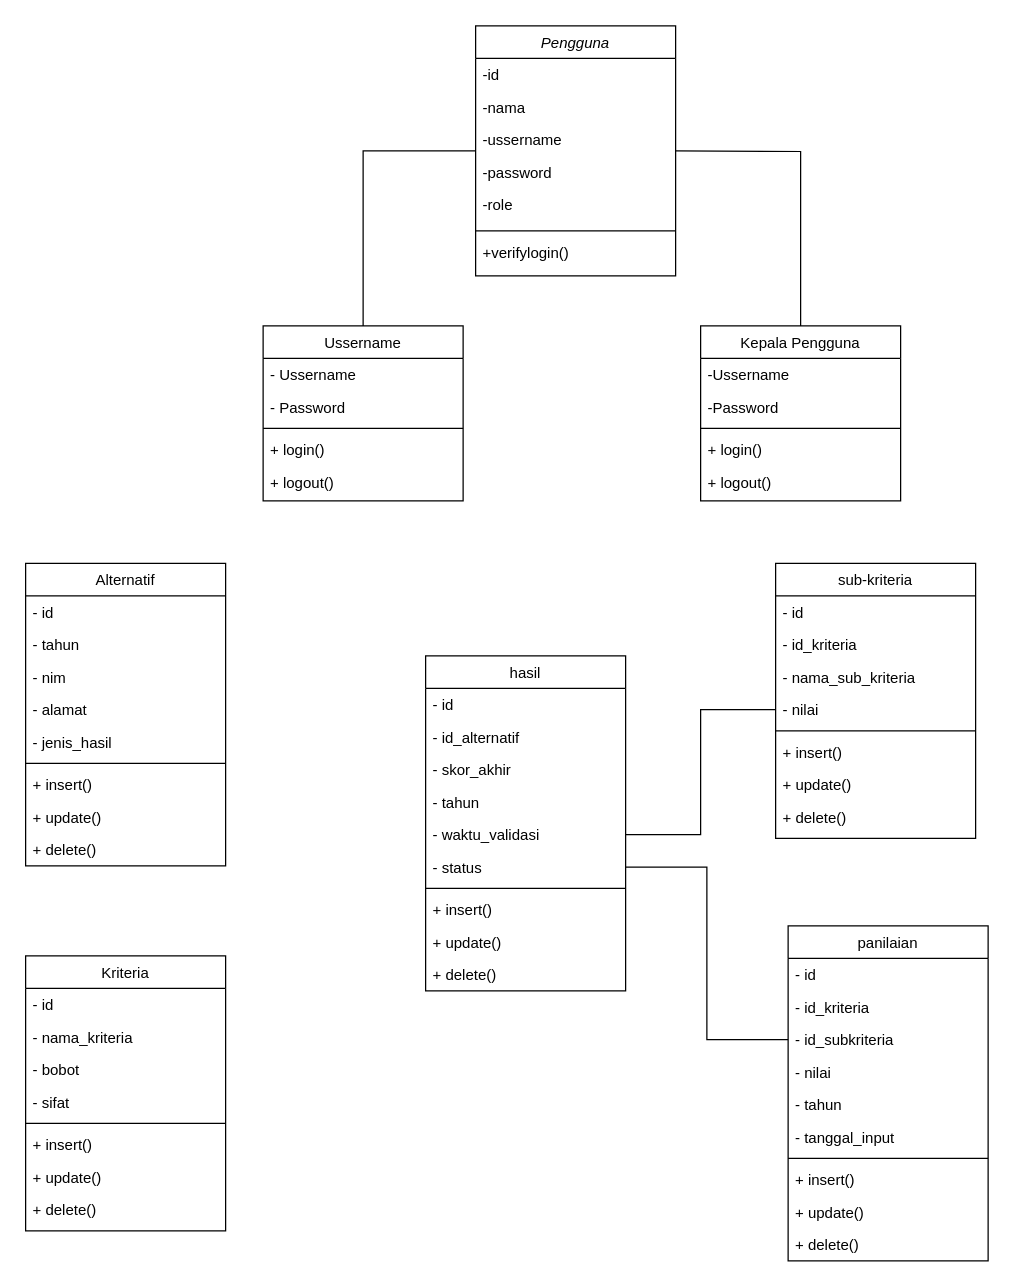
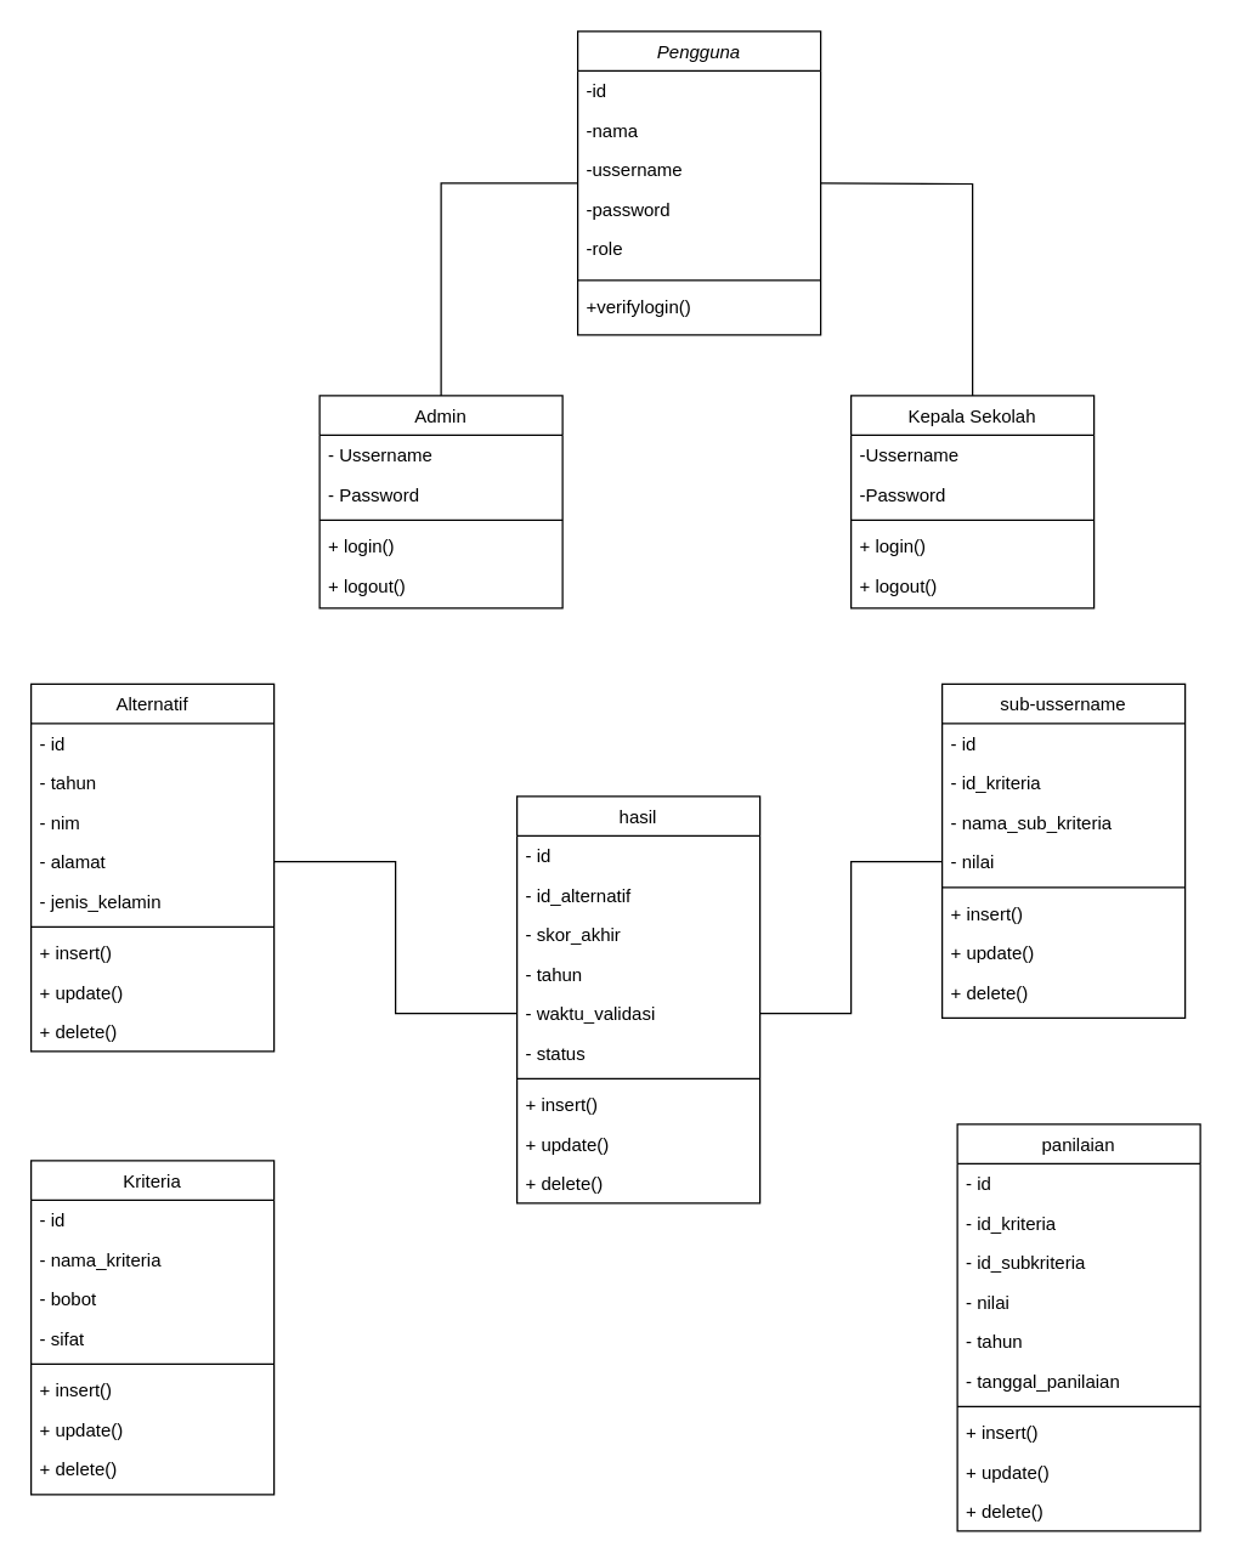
- <mxCell id="11" value="Ussername" style="swimlane;fontStyle=0;align=center;verticalAlign=top;childLayout=stackLayout;horizontal=1;startSize=26;horizontalStack=0;resizeParent=1;resizeLast=0;collapsible=1;marginBottom=0;rounded=0;shadow=0;strokeWidth=1;" parent="1" vertex="1"><mxGeometry x="210" y="260" width="160" height="140" as="geometry"><mxRectangle x="550" y="140" width="160" height="26" as="alternateBounds" /></mxGeometry></mxCell>
+ <mxCell id="11" value="Admin" style="swimlane;fontStyle=0;align=center;verticalAlign=top;childLayout=stackLayout;horizontal=1;startSize=26;horizontalStack=0;resizeParent=1;resizeLast=0;collapsible=1;marginBottom=0;rounded=0;shadow=0;strokeWidth=1;" parent="1" vertex="1"><mxGeometry x="210" y="260" width="160" height="140" as="geometry"><mxRectangle x="550" y="140" width="160" height="26" as="alternateBounds" /></mxGeometry></mxCell>
- <mxCell id="17" value="Kepala Pengguna" style="swimlane;fontStyle=0;align=center;verticalAlign=top;childLayout=stackLayout;horizontal=1;startSize=26;horizontalStack=0;resizeParent=1;resizeLast=0;collapsible=1;marginBottom=0;rounded=0;shadow=0;strokeWidth=1;" vertex="1" parent="1"><mxGeometry x="560" y="260" width="160" height="140" as="geometry"><mxRectangle x="550" y="140" width="160" height="26" as="alternateBounds" /></mxGeometry></mxCell>
+ <mxCell id="17" value="Kepala Sekolah" style="swimlane;fontStyle=0;align=center;verticalAlign=top;childLayout=stackLayout;horizontal=1;startSize=26;horizontalStack=0;resizeParent=1;resizeLast=0;collapsible=1;marginBottom=0;rounded=0;shadow=0;strokeWidth=1;" vertex="1" parent="1"><mxGeometry x="560" y="260" width="160" height="140" as="geometry"><mxRectangle x="550" y="140" width="160" height="26" as="alternateBounds" /></mxGeometry></mxCell>
- <mxCell id="42" value="sub-kriteria" style="swimlane;fontStyle=0;align=center;verticalAlign=top;childLayout=stackLayout;horizontal=1;startSize=26;horizontalStack=0;resizeParent=1;resizeLast=0;collapsible=1;marginBottom=0;rounded=0;shadow=0;strokeWidth=1;" vertex="1" parent="1"><mxGeometry x="620" y="450" width="160" height="220" as="geometry"><mxRectangle x="550" y="140" width="160" height="26" as="alternateBounds" /></mxGeometry></mxCell>
+ <mxCell id="42" value="sub-ussername" style="swimlane;fontStyle=0;align=center;verticalAlign=top;childLayout=stackLayout;horizontal=1;startSize=26;horizontalStack=0;resizeParent=1;resizeLast=0;collapsible=1;marginBottom=0;rounded=0;shadow=0;strokeWidth=1;" vertex="1" parent="1"><mxGeometry x="620" y="450" width="160" height="220" as="geometry"><mxRectangle x="550" y="140" width="160" height="26" as="alternateBounds" /></mxGeometry></mxCell>
- <mxCell id="28" value="- jenis_hasil" style="text;align=left;verticalAlign=top;spacingLeft=4;spacingRight=4;overflow=hidden;rotatable=0;points=[[0,0.5],[1,0.5]];portConstraint=eastwest;rounded=0;shadow=0;html=0;" vertex="1" parent="23"><mxGeometry y="130" width="160" height="26" as="geometry" /></mxCell>
+ <mxCell id="28" value="- jenis_kelamin" style="text;align=left;verticalAlign=top;spacingLeft=4;spacingRight=4;overflow=hidden;rotatable=0;points=[[0,0.5],[1,0.5]];portConstraint=eastwest;rounded=0;shadow=0;html=0;" vertex="1" parent="23"><mxGeometry y="130" width="160" height="26" as="geometry" /></mxCell>
+ <mxCell id="74" style="edgeStyle=orthogonalEdgeStyle;rounded=0;orthogonalLoop=1;jettySize=auto;html=1;entryX=0;entryY=0.5;entryDx=0;entryDy=0;endArrow=none;startFill=0;" edge="1" parent="1" source="27" target="67"><mxGeometry relative="1" as="geometry" /></mxCell>
- <mxCell id="76" style="edgeStyle=orthogonalEdgeStyle;rounded=0;orthogonalLoop=1;jettySize=auto;html=1;entryX=1;entryY=0.5;entryDx=0;entryDy=0;endArrow=none;startFill=0;" edge="1" parent="1" source="54" target="68"><mxGeometry relative="1" as="geometry" /></mxCell>
- <mxCell id="57" value="- tanggal_input" style="text;align=left;verticalAlign=top;spacingLeft=4;spacingRight=4;overflow=hidden;rotatable=0;points=[[0,0.5],[1,0.5]];portConstraint=eastwest;rounded=0;shadow=0;html=0;" vertex="1" parent="51"><mxGeometry y="156" width="160" height="26" as="geometry" /></mxCell>
+ <mxCell id="57" value="- tanggal_panilaian" style="text;align=left;verticalAlign=top;spacingLeft=4;spacingRight=4;overflow=hidden;rotatable=0;points=[[0,0.5],[1,0.5]];portConstraint=eastwest;rounded=0;shadow=0;html=0;" vertex="1" parent="51"><mxGeometry y="156" width="160" height="26" as="geometry" /></mxCell>
